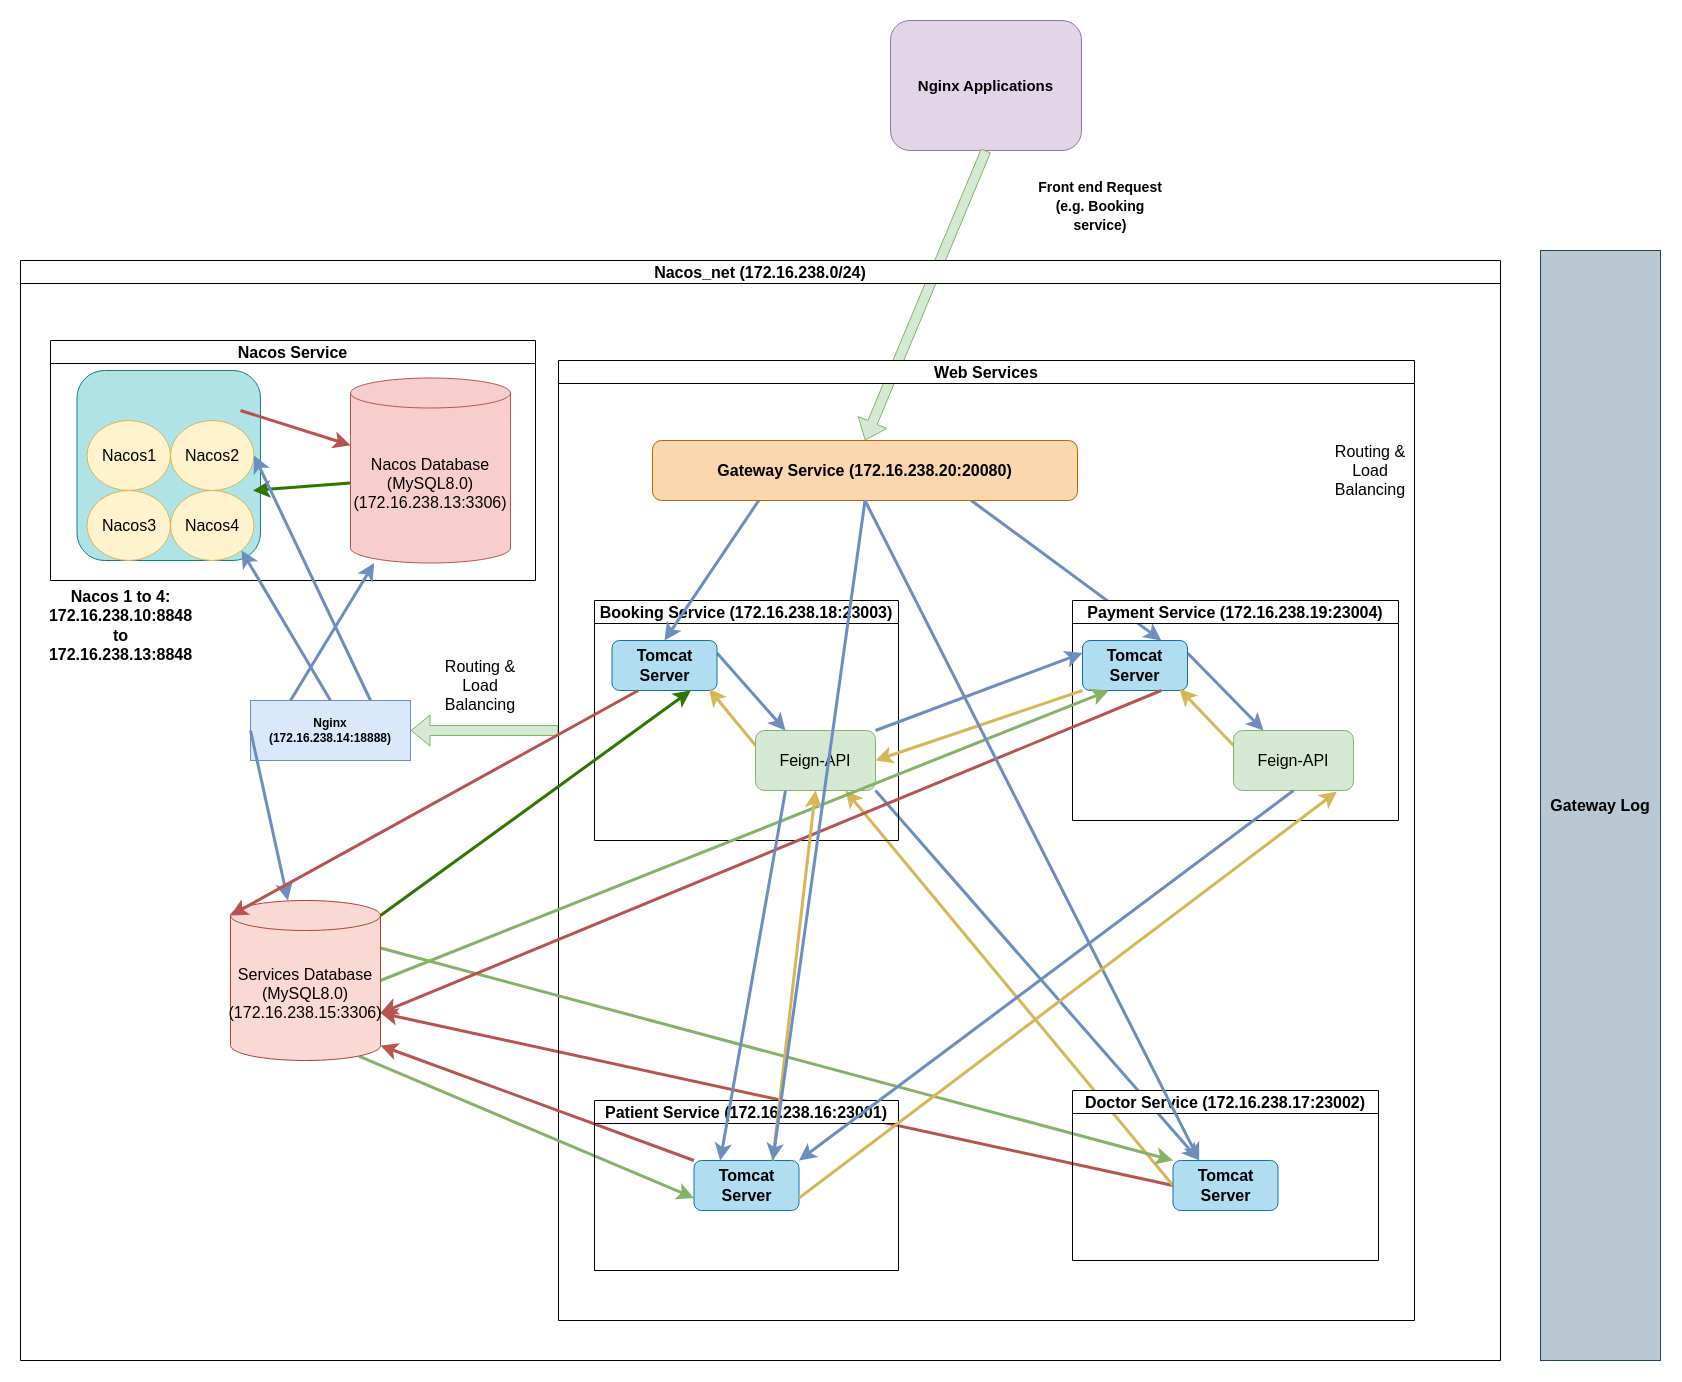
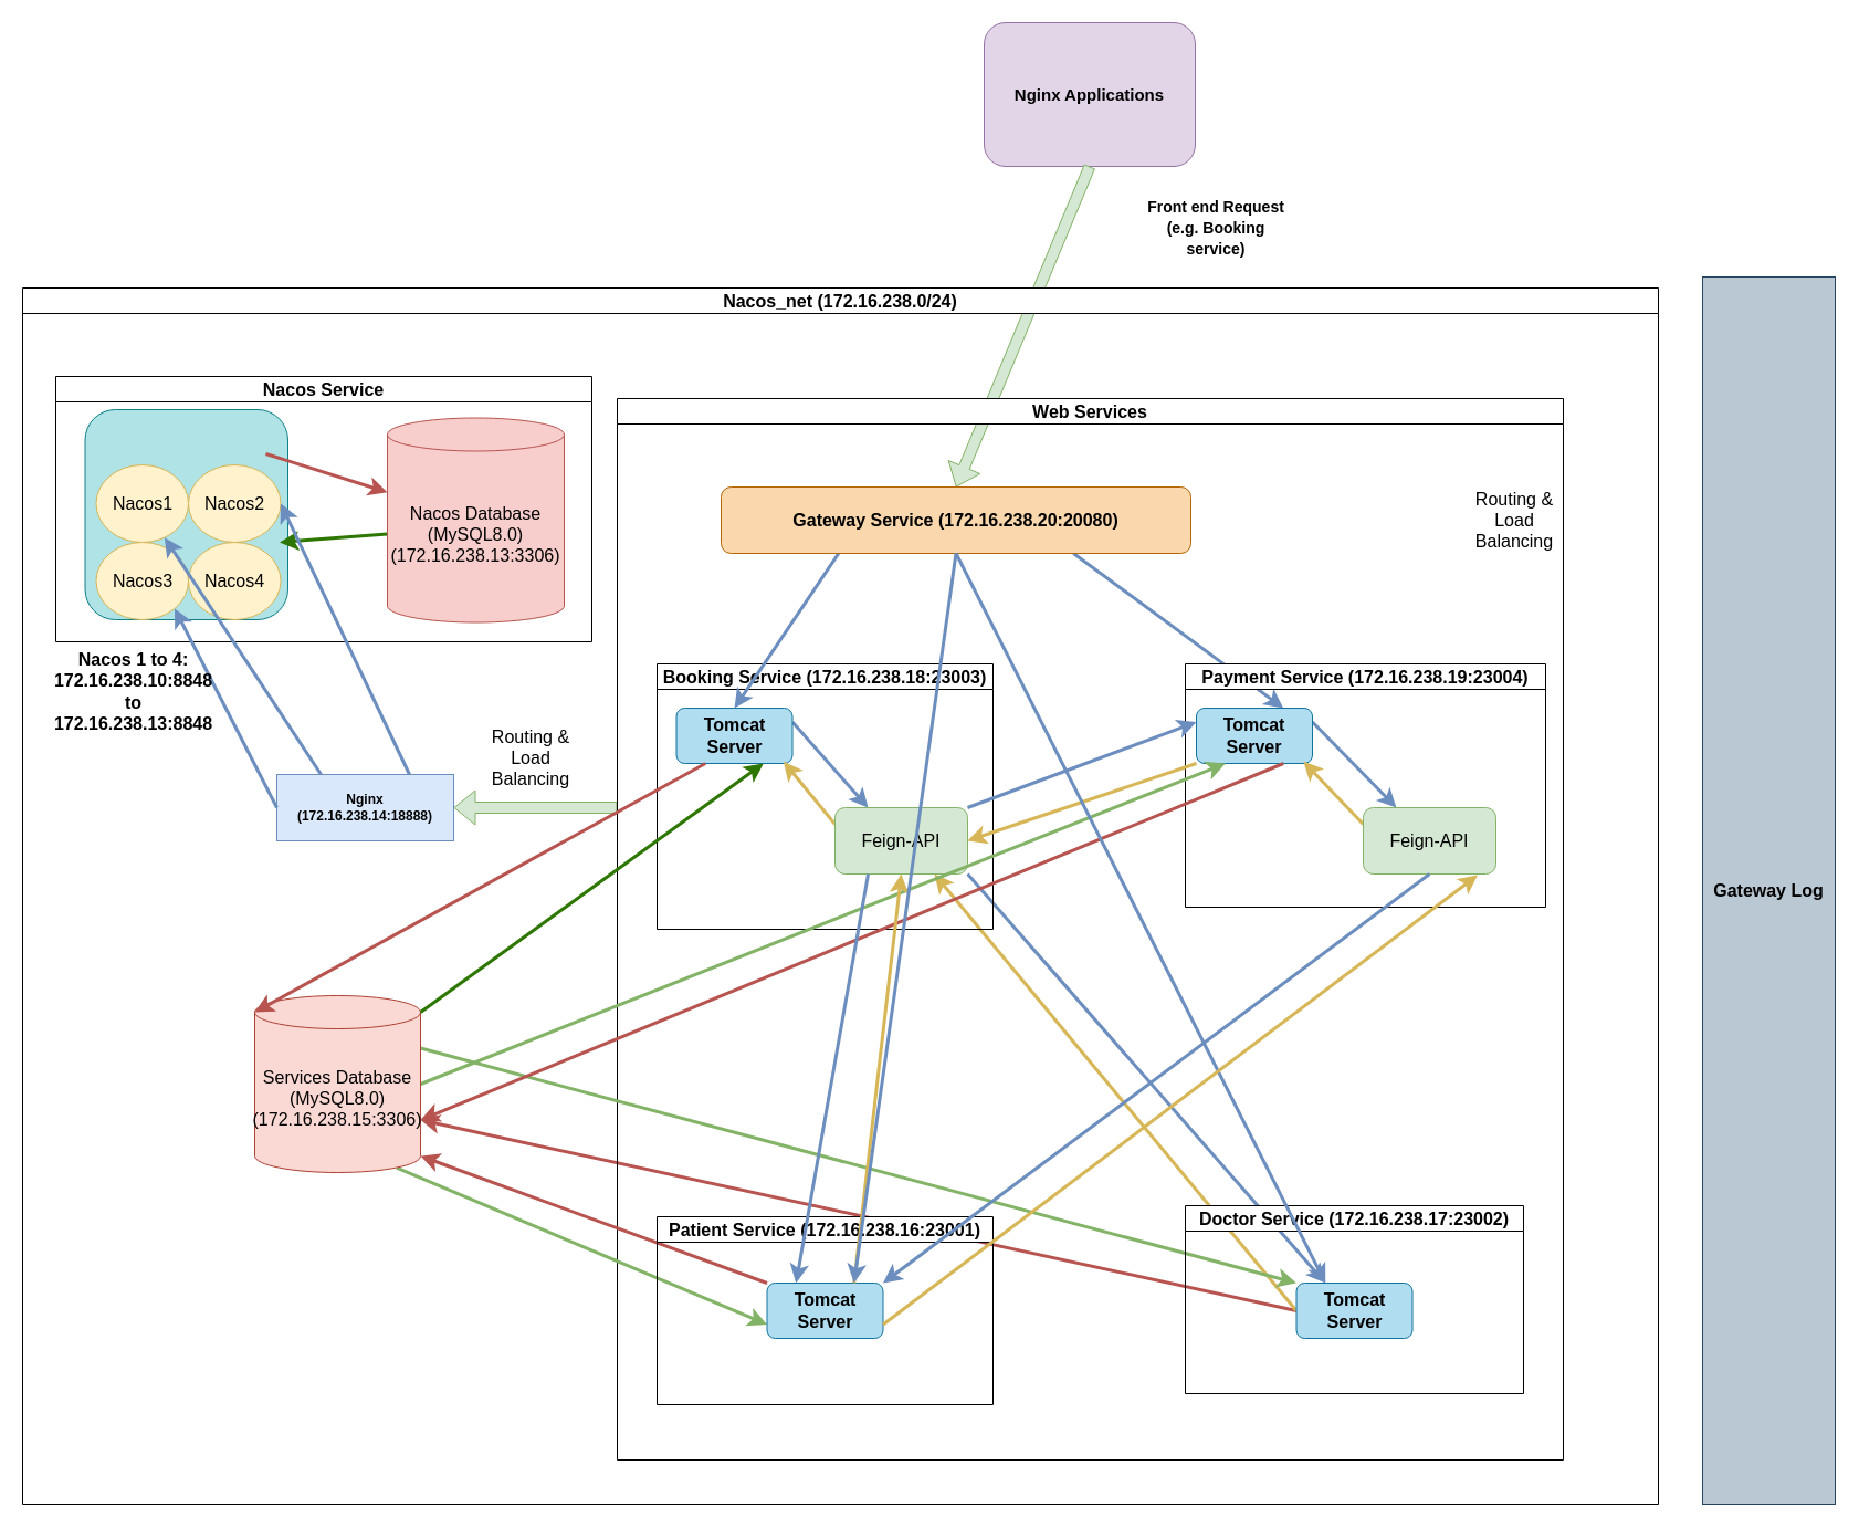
- <mxCell id="38" style="edgeStyle=none;curved=1;rounded=0;orthogonalLoop=1;jettySize=auto;html=1;exitX=0.5;exitY=0;exitDx=0;exitDy=0;entryX=1;entryY=1;entryDx=0;entryDy=0;fontSize=12;startSize=8;endSize=8;fillColor=#dae8fc;strokeColor=#6c8ebf;strokeWidth=3;" parent="1" source="7" target="16" edge="1"><mxGeometry relative="1" as="geometry" /></mxCell>
- <mxCell id="37" style="edgeStyle=none;curved=1;rounded=0;orthogonalLoop=1;jettySize=auto;html=1;exitX=0.25;exitY=0;exitDx=0;exitDy=0;fontSize=12;startSize=8;endSize=8;fillColor=#dae8fc;strokeColor=#6c8ebf;strokeWidth=3;" parent="1" source="7" target="50" edge="1"><mxGeometry relative="1" as="geometry" /></mxCell>
+ <mxCell id="37" style="edgeStyle=none;curved=1;rounded=0;orthogonalLoop=1;jettySize=auto;html=1;exitX=0.25;exitY=0;exitDx=0;exitDy=0;fontSize=12;startSize=8;endSize=8;fillColor=#dae8fc;strokeColor=#6c8ebf;strokeWidth=3;" parent="1" source="7" target="13" edge="1"><mxGeometry relative="1" as="geometry" /></mxCell>
- <mxCell id="40" style="edgeStyle=none;curved=1;rounded=0;orthogonalLoop=1;jettySize=auto;html=1;exitX=0;exitY=0.5;exitDx=0;exitDy=0;fontSize=12;startSize=8;endSize=8;fillColor=#dae8fc;strokeColor=#6c8ebf;strokeWidth=3;" parent="1" source="7" target="44" edge="1"><mxGeometry relative="1" as="geometry" /></mxCell>
+ <mxCell id="40" style="edgeStyle=none;curved=1;rounded=0;orthogonalLoop=1;jettySize=auto;html=1;exitX=0;exitY=0.5;exitDx=0;exitDy=0;entryX=1;entryY=1;entryDx=0;entryDy=0;fontSize=12;startSize=8;endSize=8;fillColor=#dae8fc;strokeColor=#6c8ebf;strokeWidth=3;" parent="1" source="7" target="15" edge="1"><mxGeometry relative="1" as="geometry" /></mxCell>
